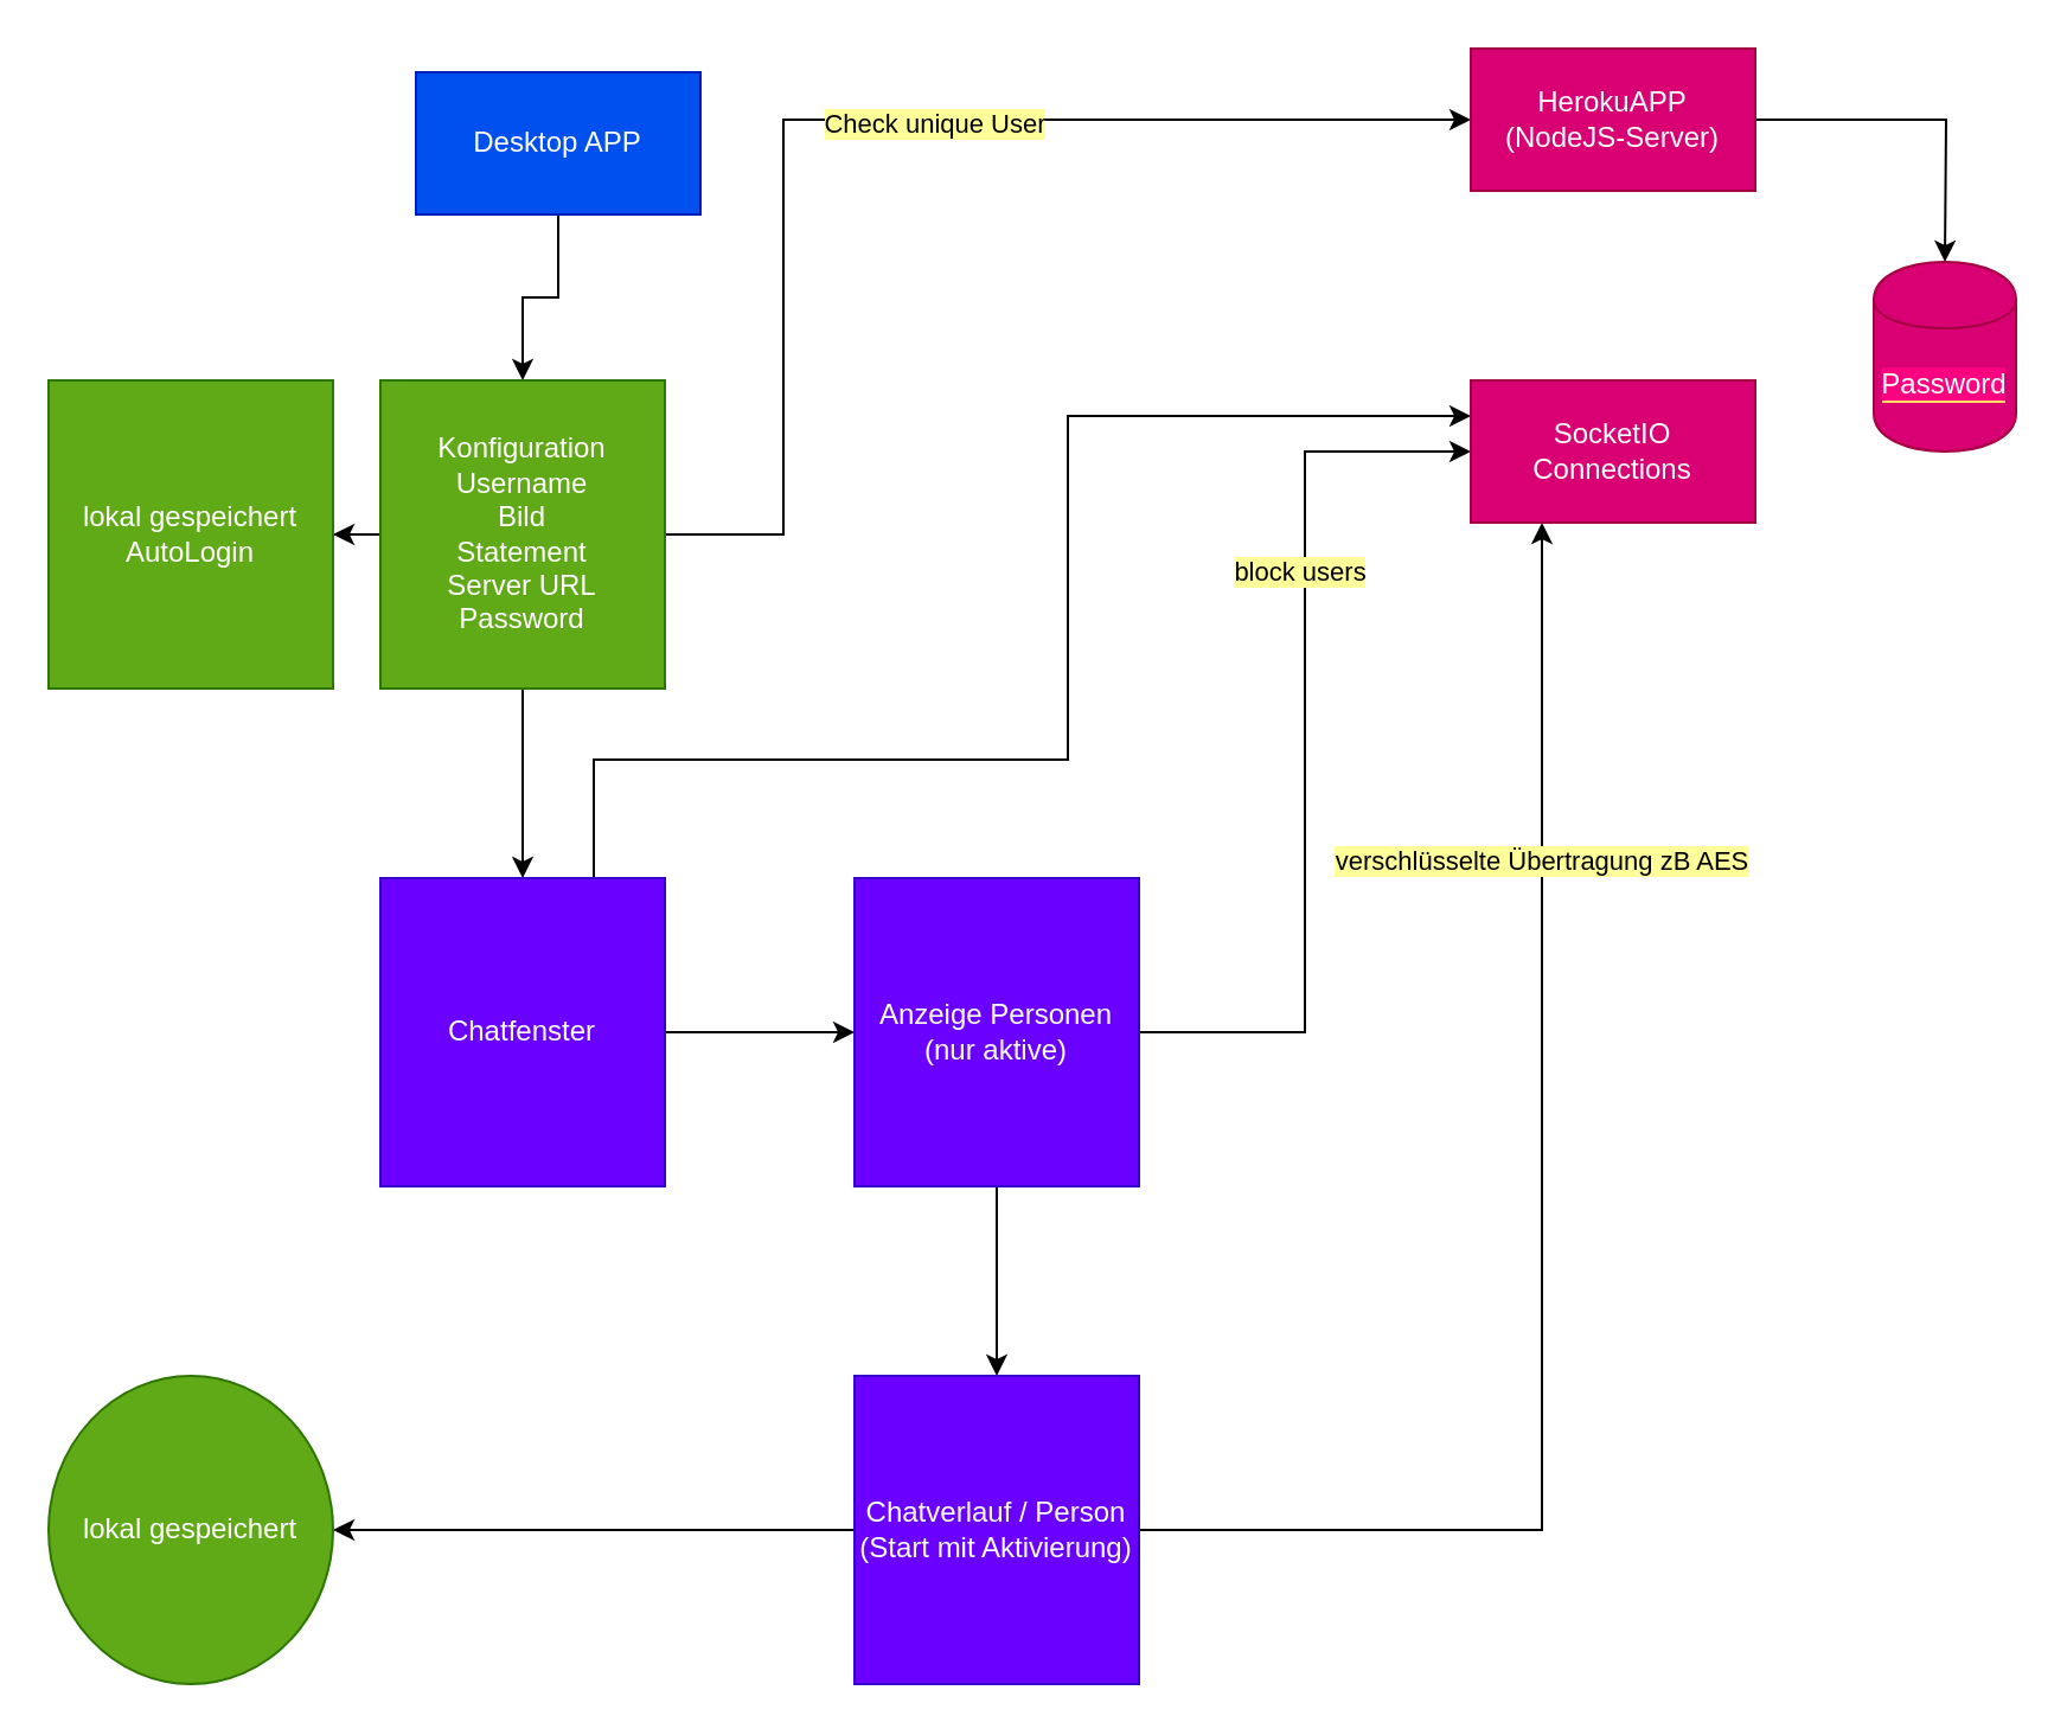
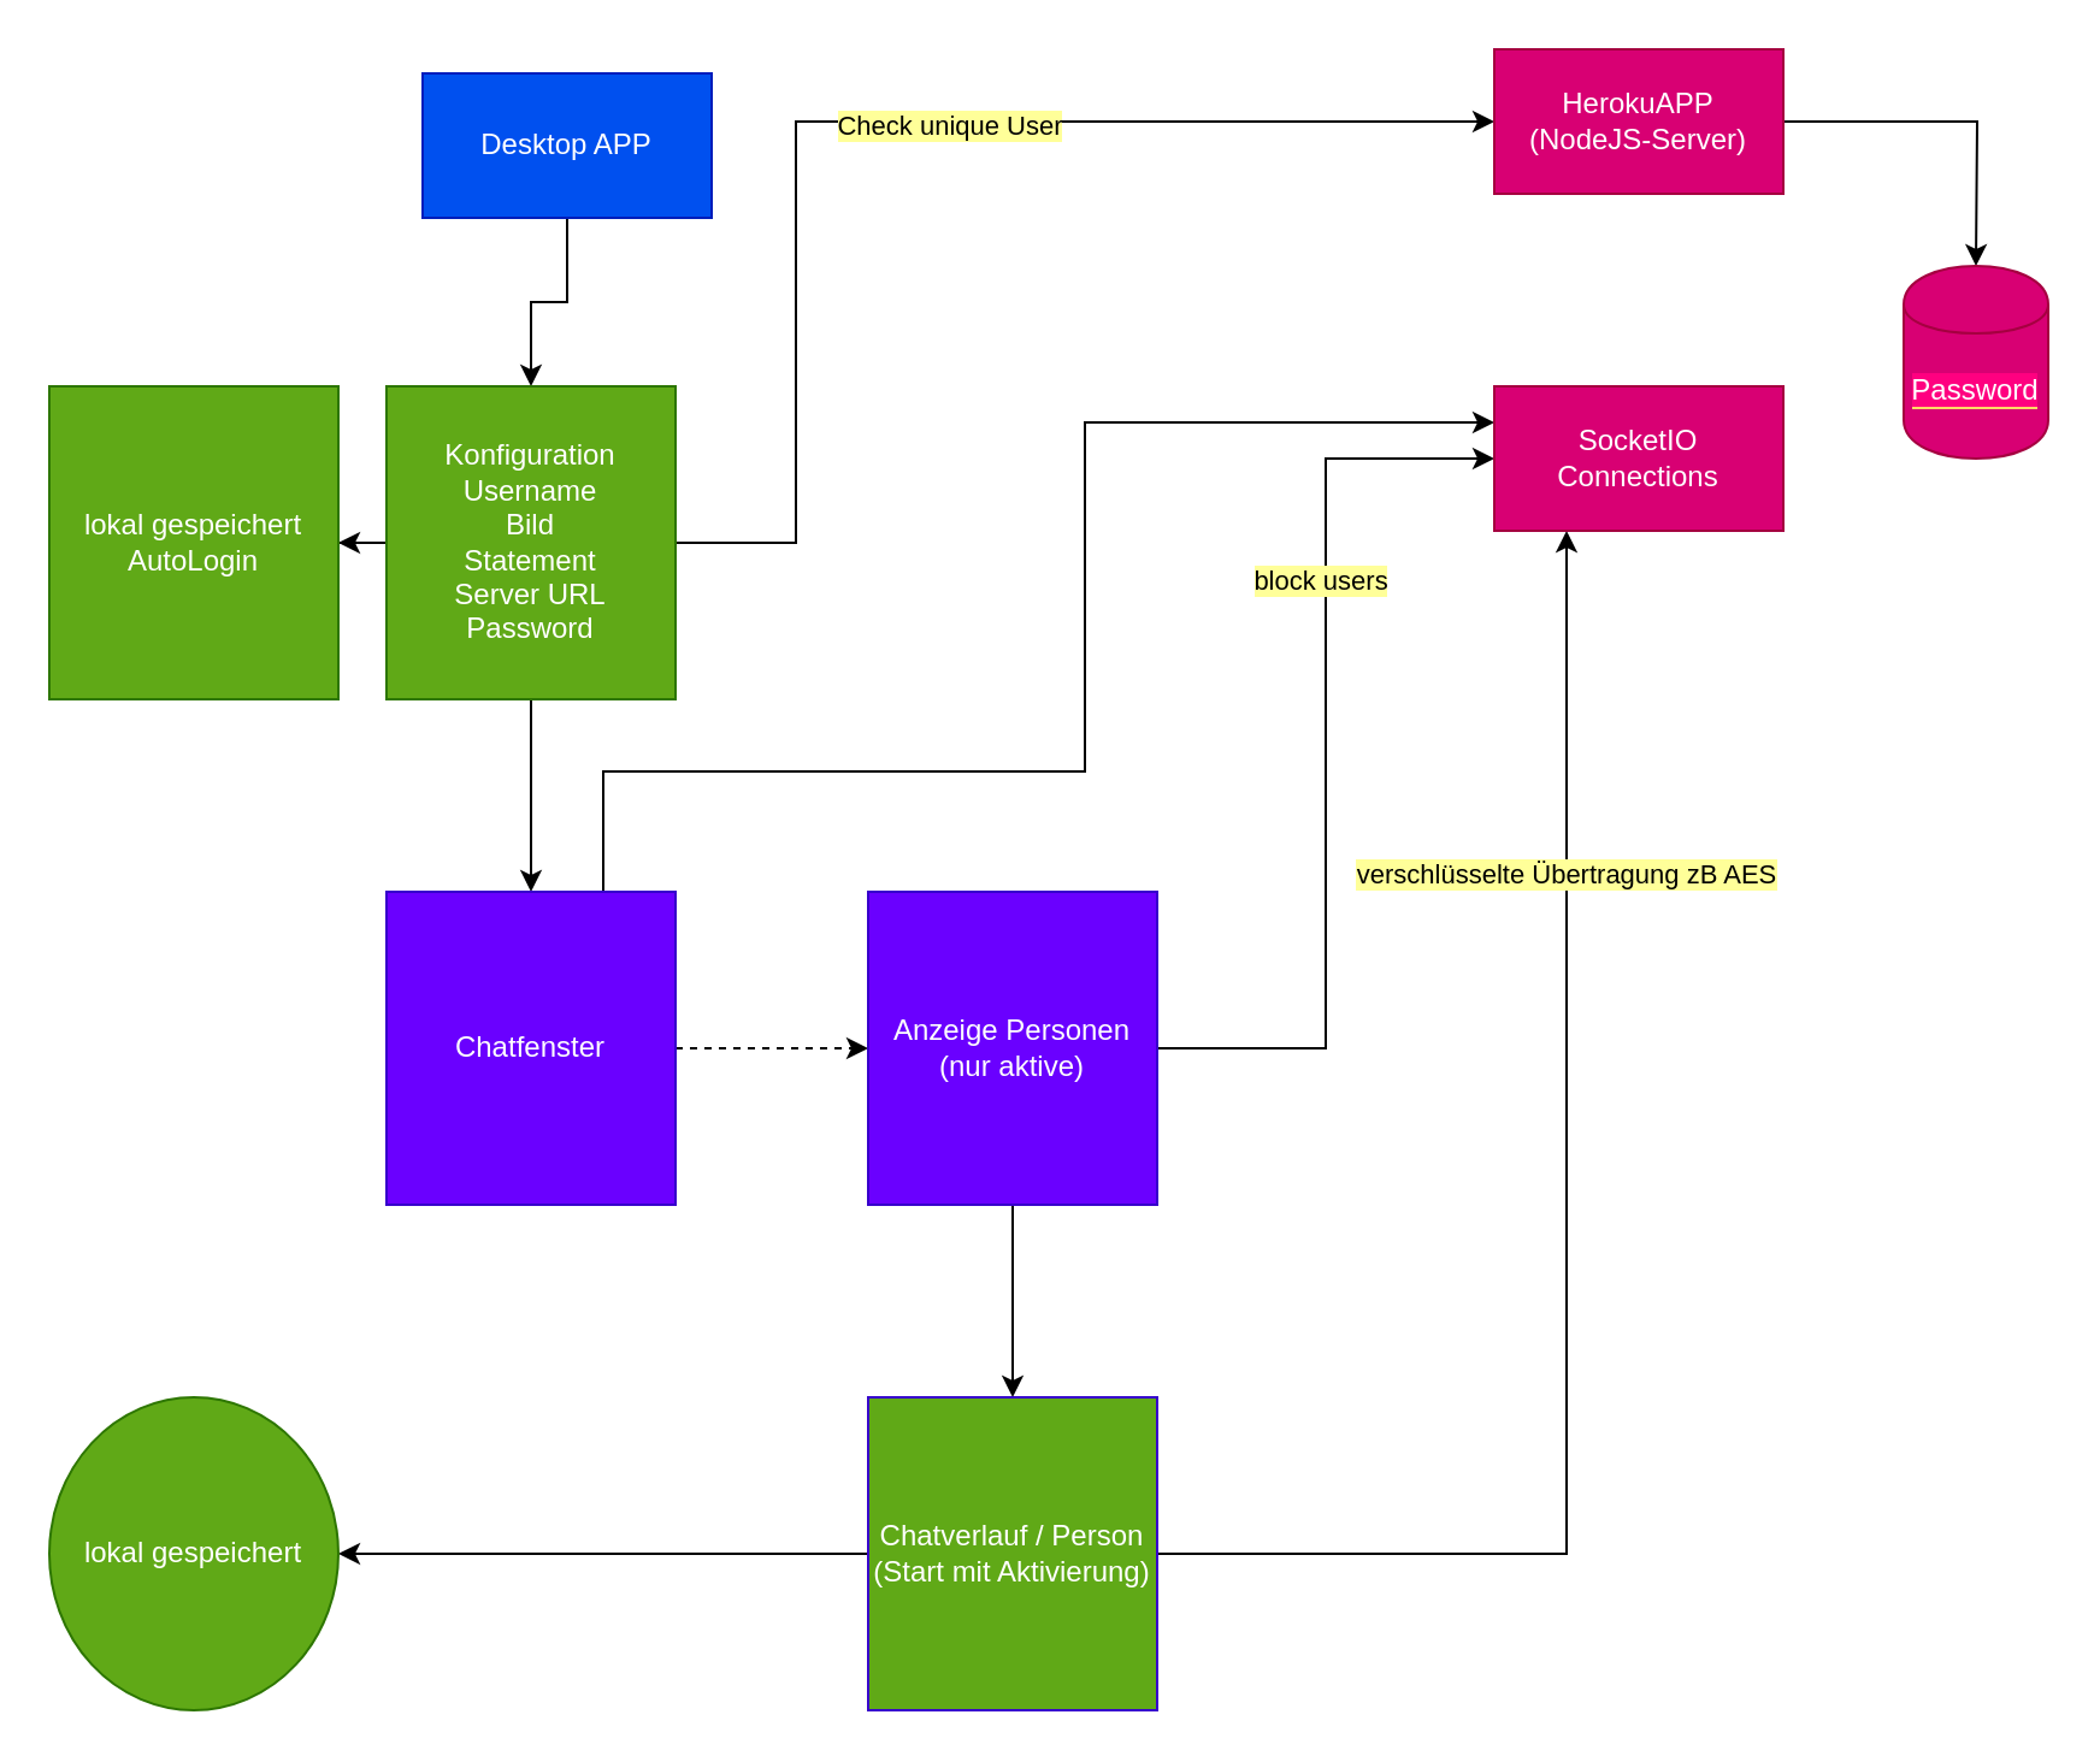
- <mxCell id="9" value="" style="edgeStyle=orthogonalEdgeStyle;rounded=0;orthogonalLoop=1;jettySize=auto;html=1;" parent="1" source="11" target="15" edge="1"><mxGeometry relative="1" as="geometry" /></mxCell>
+ <mxCell id="9" value="" style="edgeStyle=orthogonalEdgeStyle;rounded=0;orthogonalLoop=1;jettySize=auto;html=1;dashed=1;" parent="1" source="11" target="15" edge="1"><mxGeometry relative="1" as="geometry" /></mxCell>
- <mxCell id="19" value="Chatverlauf / Person&lt;br&gt;(Start mit Aktivierung)" style="rounded=0;whiteSpace=wrap;html=1;fillColor=#6a00ff;strokeColor=#3700CC;fontColor=#ffffff;" parent="1" vertex="1"><mxGeometry x="360" y="580" width="120" height="130" as="geometry" /></mxCell>
+ <mxCell id="19" value="Chatverlauf / Person&lt;br&gt;(Start mit Aktivierung)" style="rounded=0;whiteSpace=wrap;html=1;fillColor=#60a917;strokeColor=#3700CC;fontColor=#ffffff;" parent="1" vertex="1"><mxGeometry x="360" y="580" width="120" height="130" as="geometry" /></mxCell>
